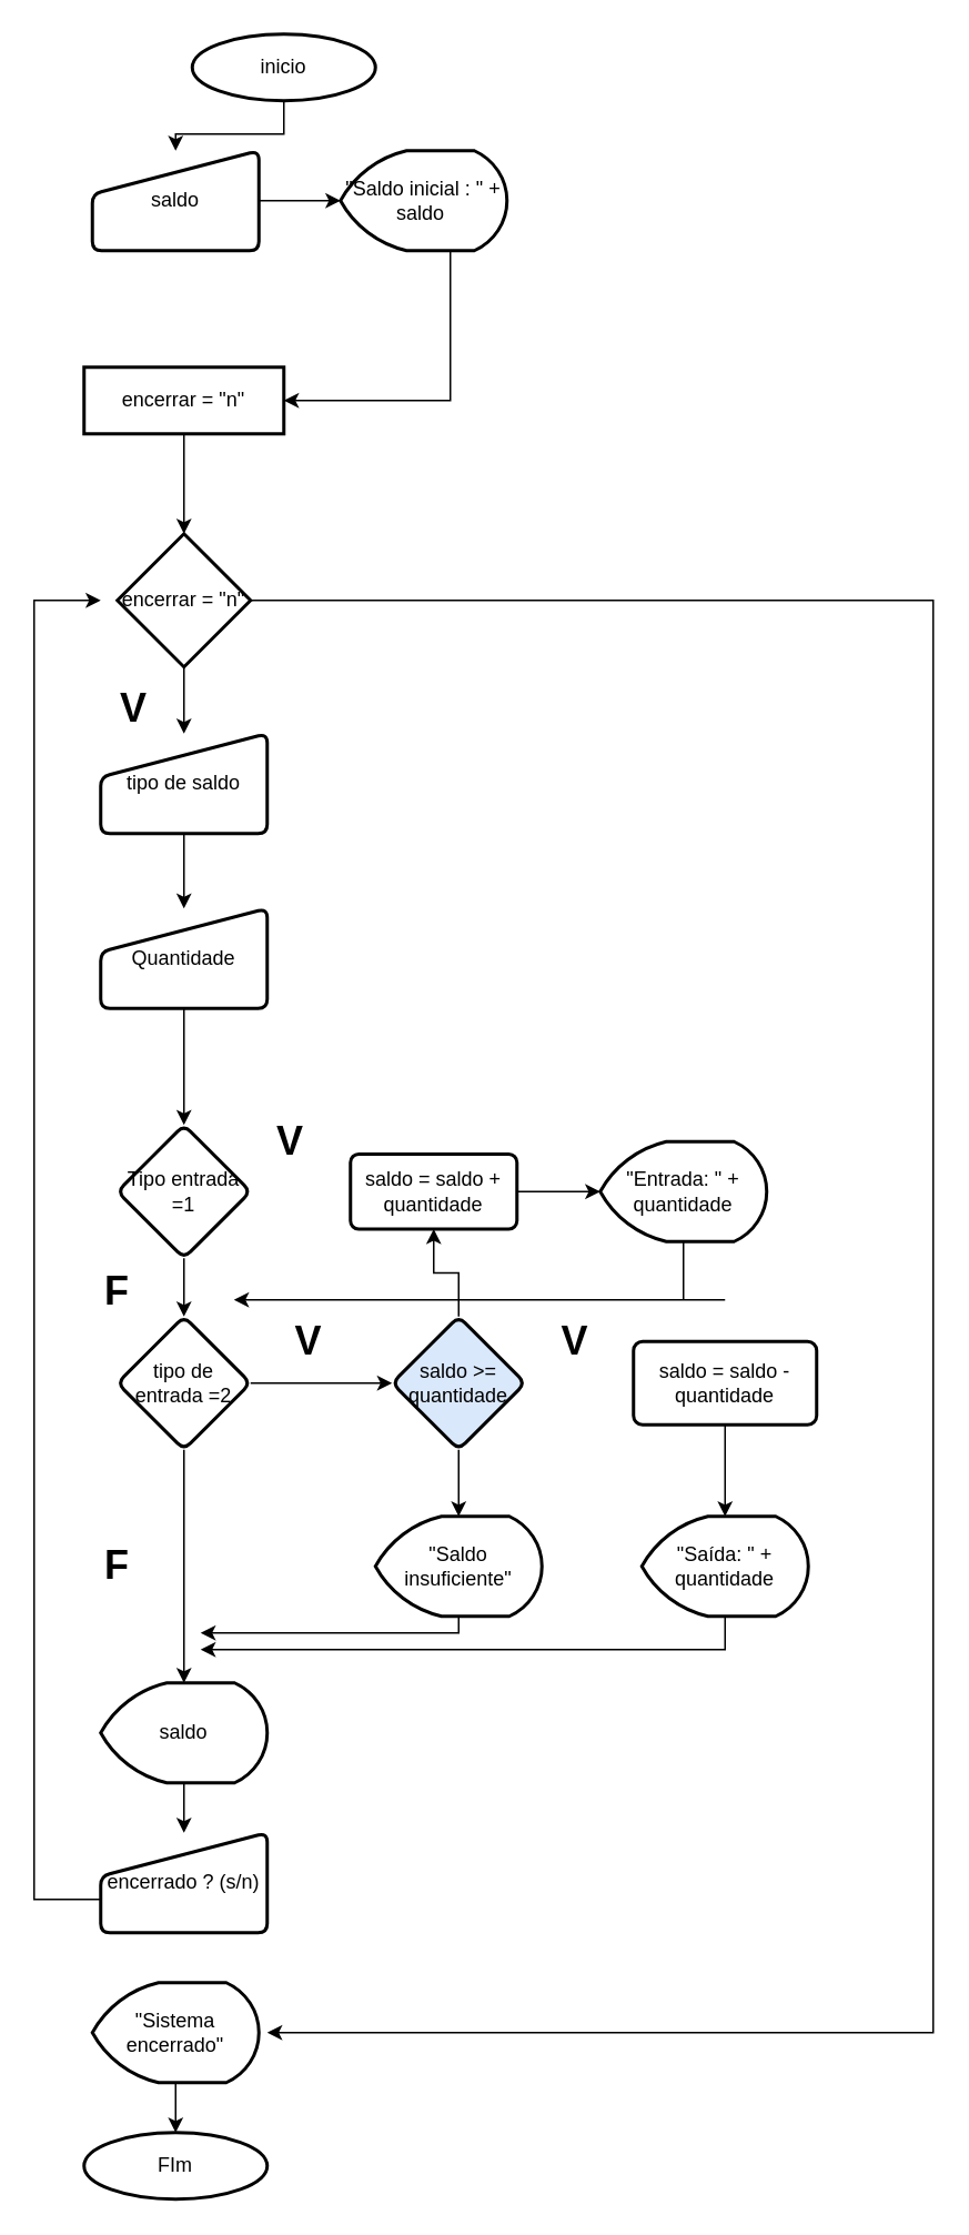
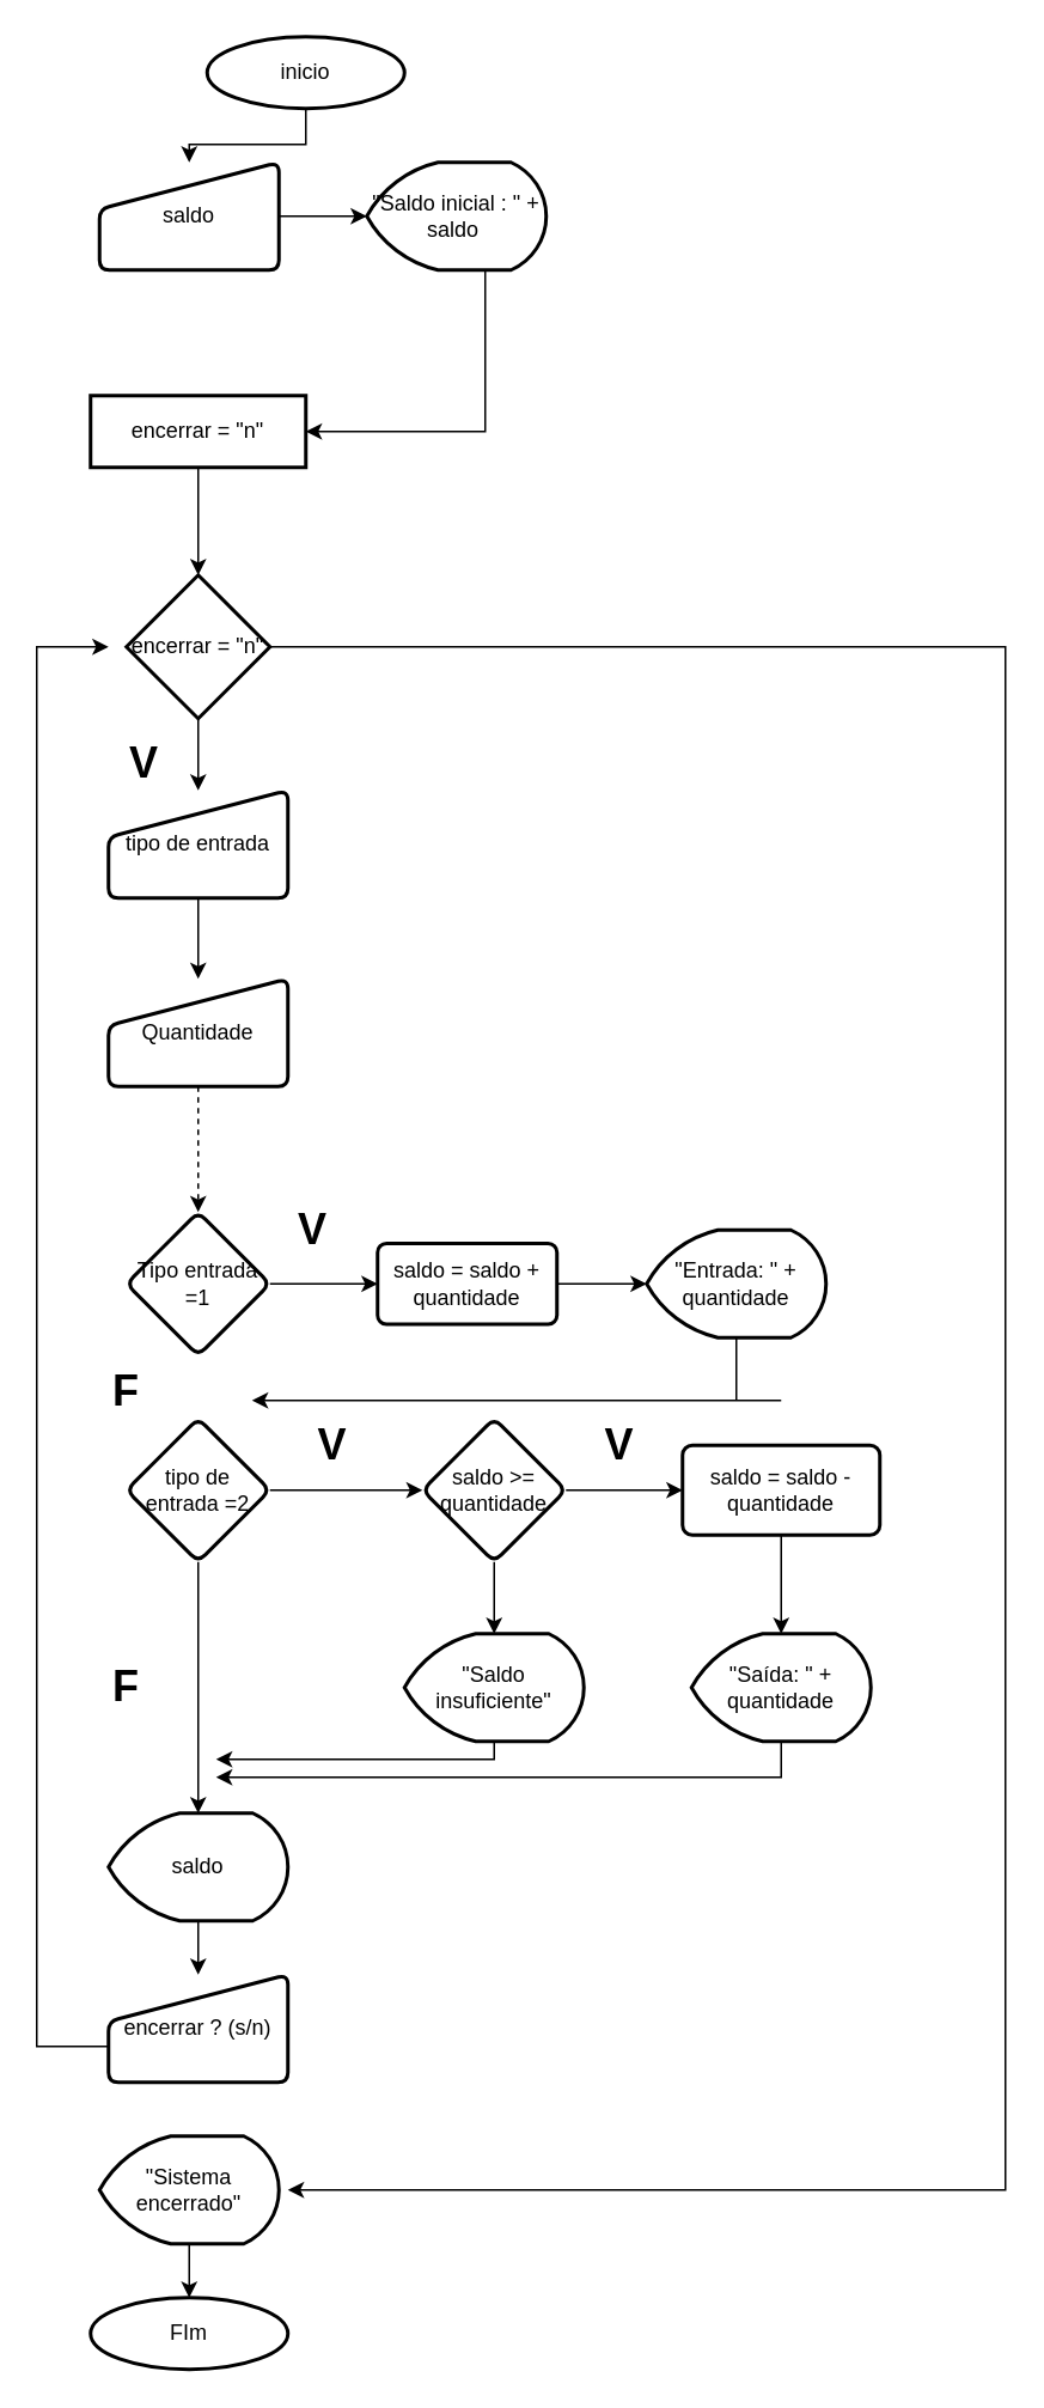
- <mxCell id="14" value="tipo de saldo" style="html=1;strokeWidth=2;shape=manualInput;whiteSpace=wrap;rounded=1;size=26;arcSize=11;" vertex="1" parent="1"><mxGeometry x="60" y="440" width="100" height="60" as="geometry" /></mxCell>
+ <mxCell id="14" value="tipo de entrada" style="html=1;strokeWidth=2;shape=manualInput;whiteSpace=wrap;rounded=1;size=26;arcSize=11;" vertex="1" parent="1"><mxGeometry x="60" y="440" width="100" height="60" as="geometry" /></mxCell>
- <mxCell id="16" value="" style="edgeStyle=orthogonalEdgeStyle;rounded=0;orthogonalLoop=1;jettySize=auto;html=1;" edge="1" parent="1" source="17" target="19"><mxGeometry relative="1" as="geometry" /></mxCell>
+ <mxCell id="16" value="" style="edgeStyle=orthogonalEdgeStyle;rounded=0;orthogonalLoop=1;jettySize=auto;html=1;dashed=1;" edge="1" parent="1" source="17" target="19"><mxGeometry relative="1" as="geometry" /></mxCell>
- <mxCell id="28" value="" style="edgeStyle=orthogonalEdgeStyle;rounded=0;orthogonalLoop=1;jettySize=auto;html=1;" edge="1" parent="1" source="30" target="21"><mxGeometry relative="1" as="geometry" /></mxCell>
+ <mxCell id="28" value="" style="edgeStyle=orthogonalEdgeStyle;rounded=0;orthogonalLoop=1;jettySize=auto;html=1;" edge="1" parent="1" source="30" target="32"><mxGeometry relative="1" as="geometry" /></mxCell>
- <mxCell id="18" value="" style="edgeStyle=orthogonalEdgeStyle;rounded=0;orthogonalLoop=1;jettySize=auto;html=1;" edge="1" parent="1" source="19" target="27"><mxGeometry relative="1" as="geometry" /></mxCell>
+ <mxCell id="18" value="" style="edgeStyle=orthogonalEdgeStyle;rounded=0;orthogonalLoop=1;jettySize=auto;html=1;" edge="1" parent="1" source="19" target="21"><mxGeometry relative="1" as="geometry" /></mxCell>
- <mxCell id="30" value="saldo &amp;gt;= quantidade" style="rhombus;whiteSpace=wrap;html=1;strokeWidth=2;rounded=1;arcSize=11;fillColor=#dae8fc;" vertex="1" parent="1"><mxGeometry x="235" y="790" width="80" height="80" as="geometry" /></mxCell>
+ <mxCell id="30" value="saldo &amp;gt;= quantidade" style="rhombus;whiteSpace=wrap;html=1;strokeWidth=2;rounded=1;arcSize=11;" vertex="1" parent="1"><mxGeometry x="235" y="790" width="80" height="80" as="geometry" /></mxCell>
- <mxCell id="44" value="encerrado ? (s/n)" style="html=1;strokeWidth=2;shape=manualInput;whiteSpace=wrap;rounded=1;size=26;arcSize=11;" vertex="1" parent="1"><mxGeometry x="60" y="1100" width="100" height="60" as="geometry" /></mxCell>
+ <mxCell id="44" value="encerrar ? (s/n)" style="html=1;strokeWidth=2;shape=manualInput;whiteSpace=wrap;rounded=1;size=26;arcSize=11;" vertex="1" parent="1"><mxGeometry x="60" y="1100" width="100" height="60" as="geometry" /></mxCell>
